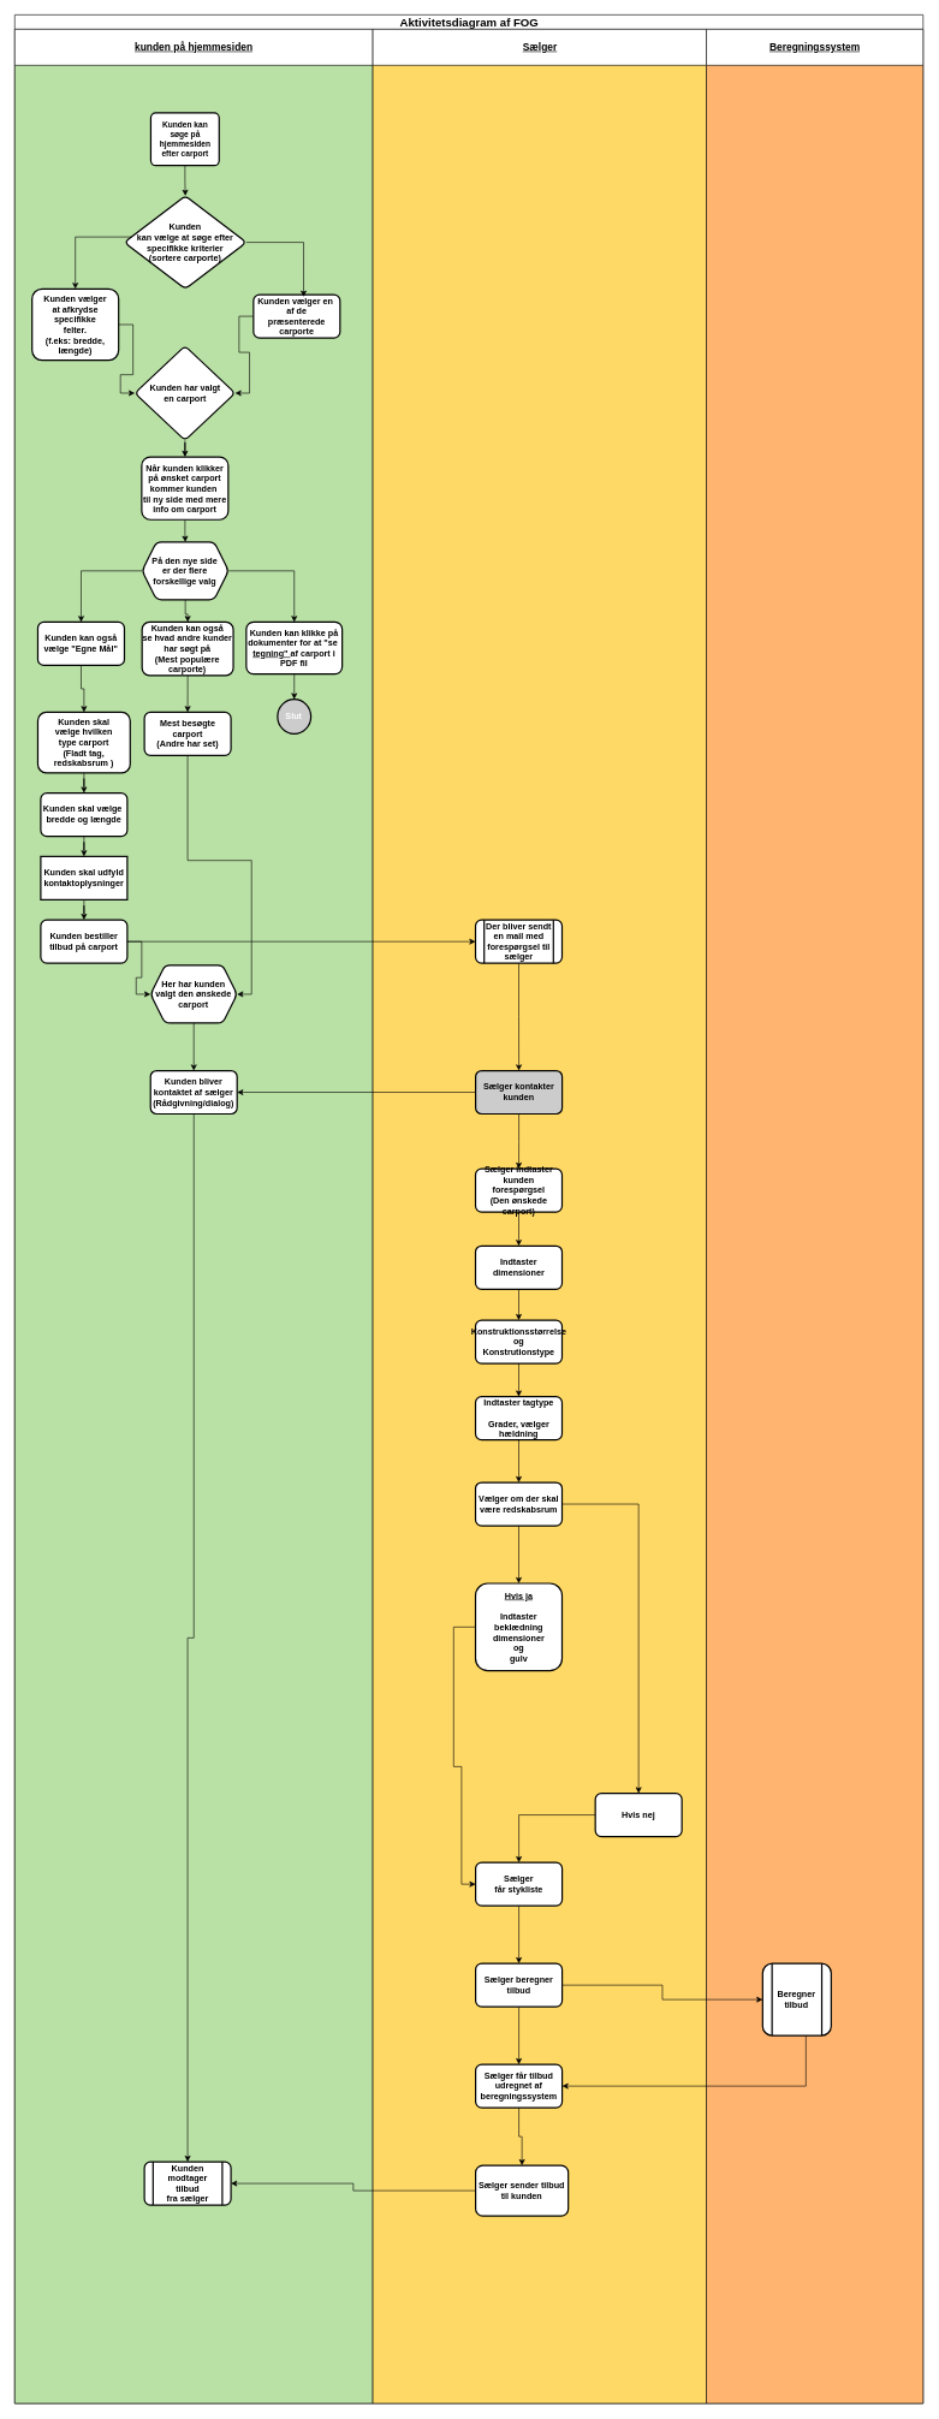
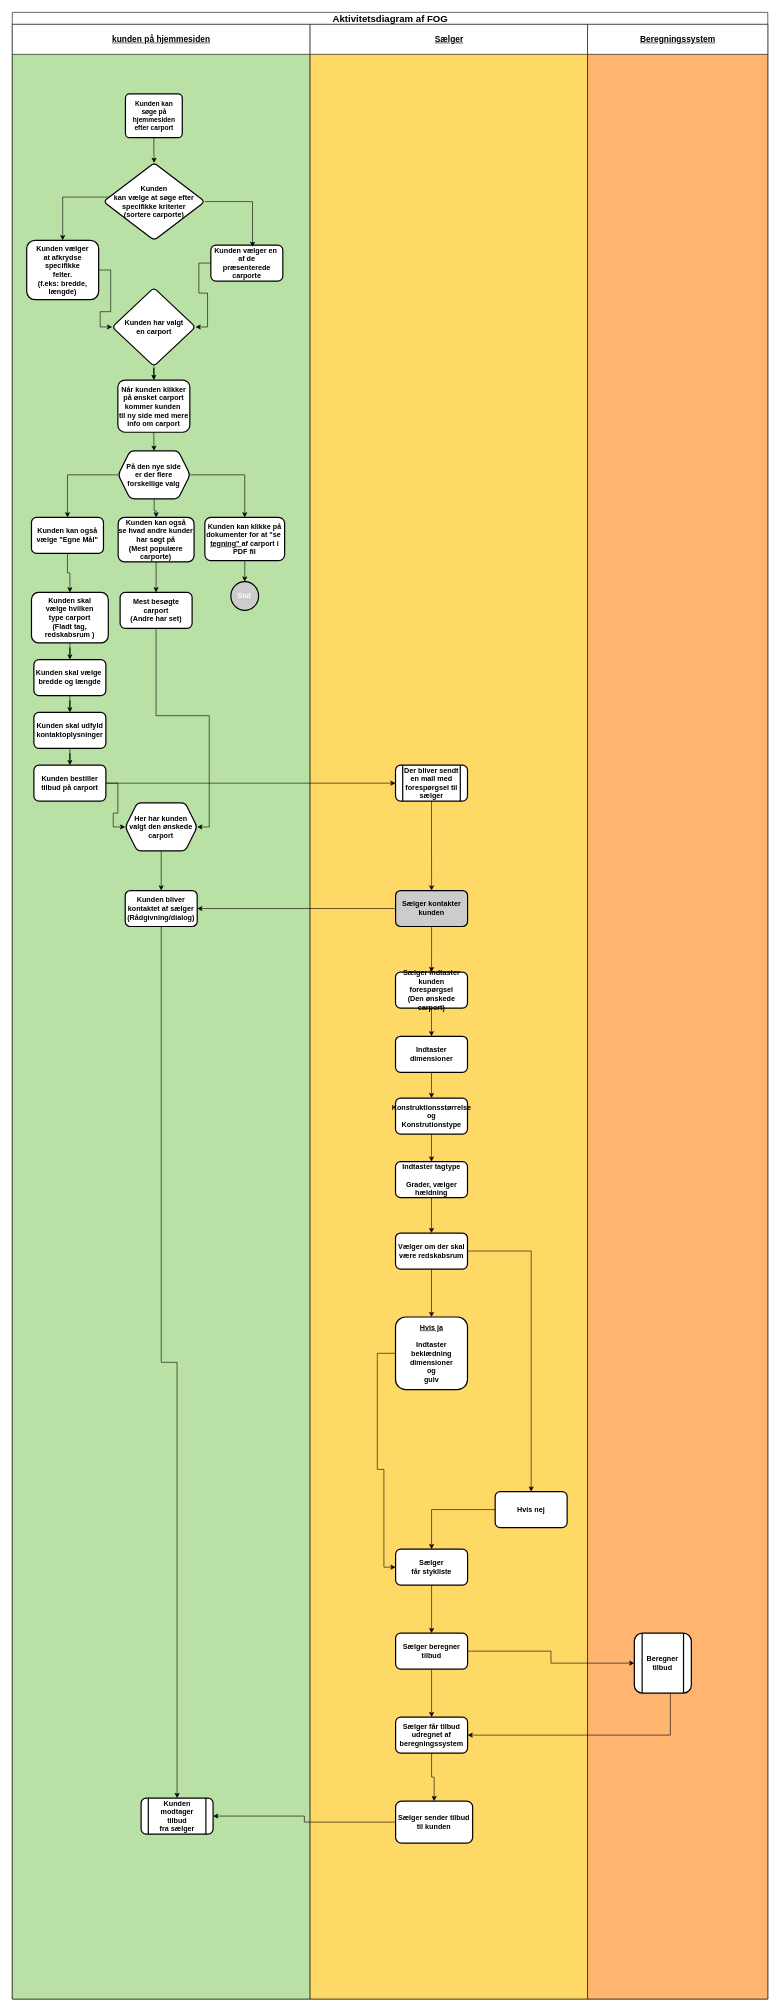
- <mxCell id="35" value="&lt;div&gt;&lt;b&gt;Kunden skal udfyld &lt;br&gt;&lt;/b&gt;&lt;/div&gt;&lt;div&gt;&lt;b&gt;kontaktoplysninger&lt;br&gt;&lt;/b&gt;&lt;/div&gt;" style="whiteSpace=wrap;html=1;arcSize=14;strokeWidth=2;rounded=0;" vertex="1" parent="3"><mxGeometry x="36" y="1147" width="120" height="60" as="geometry" /></mxCell>
+ <mxCell id="35" value="&lt;div&gt;&lt;b&gt;Kunden skal udfyld &lt;br&gt;&lt;/b&gt;&lt;/div&gt;&lt;div&gt;&lt;b&gt;kontaktoplysninger&lt;br&gt;&lt;/b&gt;&lt;/div&gt;" style="whiteSpace=wrap;html=1;rounded=1;arcSize=14;strokeWidth=2;" vertex="1" parent="3"><mxGeometry x="36" y="1147" width="120" height="60" as="geometry" /></mxCell>
- <mxCell id="42" value="&lt;div&gt;&lt;b&gt;Kunden modtager&lt;/b&gt;&lt;/div&gt;&lt;div&gt;&lt;b&gt;tilbud &lt;br&gt;&lt;/b&gt;&lt;/div&gt;&lt;div&gt;&lt;b&gt;fra sælger&lt;br&gt;&lt;/b&gt;&lt;/div&gt;" style="shape=process;whiteSpace=wrap;html=1;backgroundOutline=1;rounded=1;arcSize=14;strokeWidth=2;" vertex="1" parent="3"><mxGeometry x="179.74" y="2957" width="120" height="60" as="geometry" /></mxCell>
+ <mxCell id="42" value="&lt;div&gt;&lt;b&gt;Kunden modtager&lt;/b&gt;&lt;/div&gt;&lt;div&gt;&lt;b&gt;tilbud &lt;br&gt;&lt;/b&gt;&lt;/div&gt;&lt;div&gt;&lt;b&gt;fra sælger&lt;br&gt;&lt;/b&gt;&lt;/div&gt;" style="shape=process;whiteSpace=wrap;html=1;backgroundOutline=1;rounded=1;arcSize=14;strokeWidth=2;" vertex="1" parent="3"><mxGeometry x="214.74" y="2957" width="120" height="60" as="geometry" /></mxCell>
